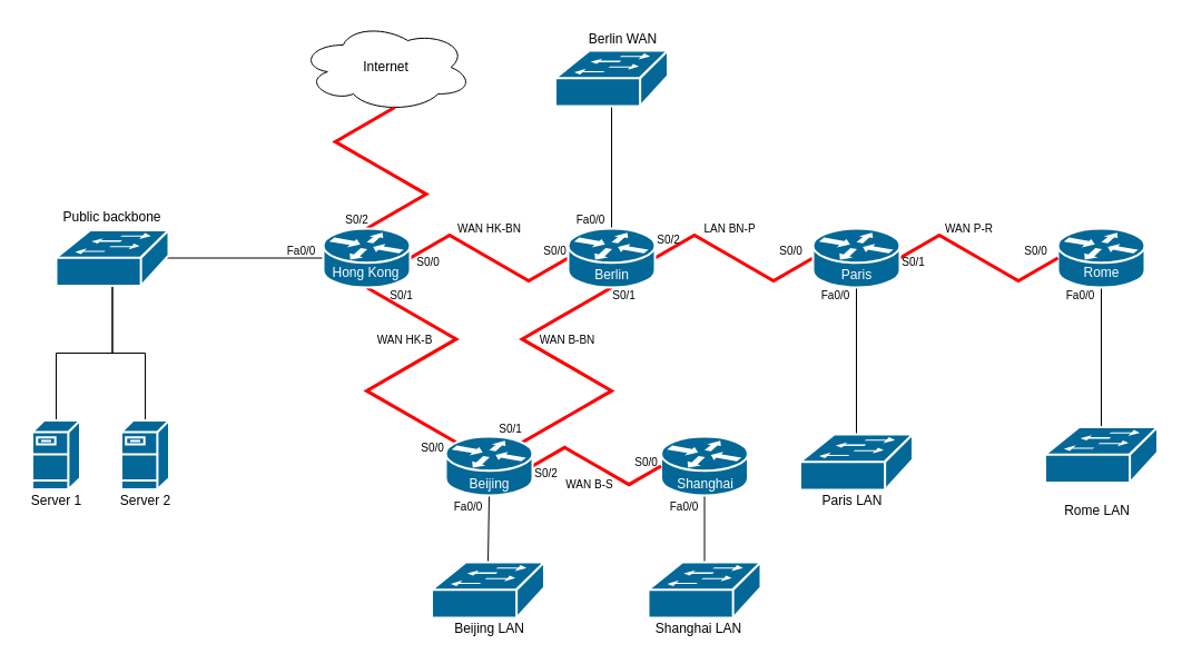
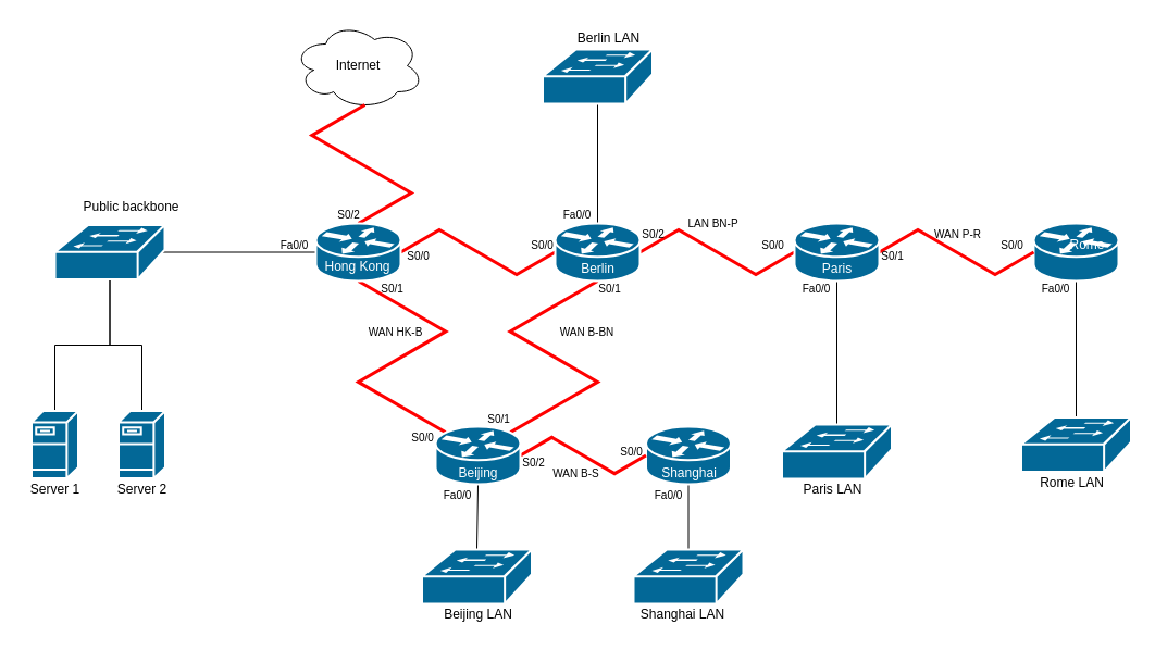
- <mxCell id="32" value="Berlin WAN" style="text;html=1;align=center;verticalAlign=middle;resizable=0;points=[];autosize=1;strokeColor=none;" parent="1" vertex="1"><mxGeometry x="523.5" y="25" width="70" height="20" as="geometry" /></mxCell>
+ <mxCell id="32" value="Berlin LAN" style="text;html=1;align=center;verticalAlign=middle;resizable=0;points=[];autosize=1;strokeColor=none;" parent="1" vertex="1"><mxGeometry x="523.5" y="25" width="70" height="20" as="geometry" /></mxCell>
- <mxCell id="8" value="Internet" style="ellipse;shape=cloud;whiteSpace=wrap;html=1;" parent="1" vertex="1"><mxGeometry x="269" y="20" width="155" height="80" as="geometry" /></mxCell>
+ <mxCell id="8" value="Internet" style="ellipse;shape=cloud;whiteSpace=wrap;html=1;" parent="1" vertex="1"><mxGeometry x="269" y="20" width="120" height="80" as="geometry" /></mxCell>
- <mxCell id="33" value="Public backbone" style="text;html=1;align=center;verticalAlign=middle;resizable=0;points=[];autosize=1;strokeColor=none;" parent="1" vertex="1"><mxGeometry x="50" y="185" width="100" height="20" as="geometry" /></mxCell>
+ <mxCell id="33" value="Public backbone" style="text;html=1;align=center;verticalAlign=middle;resizable=0;points=[];autosize=1;strokeColor=none;" parent="1" vertex="1"><mxGeometry x="70" y="180" width="100" height="20" as="geometry" /></mxCell>
- <mxCell id="38" value="WAN HK-BN" style="text;html=1;align=center;verticalAlign=middle;resizable=0;points=[];autosize=1;strokeColor=none;fontSize=10;" parent="1" vertex="1"><mxGeometry x="404" y="195" width="70" height="20" as="geometry" /></mxCell>
- <mxCell id="40" value="WAN P-R" style="text;html=1;align=center;verticalAlign=middle;resizable=0;points=[];autosize=1;strokeColor=none;fontSize=10;" parent="1" vertex="1"><mxGeometry x="840" y="195" width="60" height="20" as="geometry" /></mxCell>
+ <mxCell id="40" value="WAN P-R" style="text;html=1;align=center;verticalAlign=middle;resizable=0;points=[];autosize=1;strokeColor=none;fontSize=10;" parent="1" vertex="1"><mxGeometry x="850" y="205" width="60" height="20" as="geometry" /></mxCell>
- <mxCell id="65" value="Rome" style="text;html=1;align=center;verticalAlign=middle;resizable=0;points=[];autosize=1;strokeColor=none;fontSize=12;fontColor=#FFFFFF;" parent="1" vertex="1"><mxGeometry x="964" y="235" width="50" height="20" as="geometry" /></mxCell>
+ <mxCell id="65" value="Rome" style="text;html=1;align=center;verticalAlign=middle;resizable=0;points=[];autosize=1;strokeColor=none;fontSize=12;fontColor=#FFFFFF;" parent="1" vertex="1"><mxGeometry x="974" y="215" width="50" height="20" as="geometry" /></mxCell>
- <mxCell id="42" value="WAN B-BN" style="text;html=1;align=center;verticalAlign=middle;resizable=0;points=[];autosize=1;strokeColor=none;fontSize=10;" parent="1" vertex="1"><mxGeometry x="474" y="295" width="70" height="20" as="geometry" /></mxCell>
+ <mxCell id="42" value="WAN B-BN" style="text;html=1;align=center;verticalAlign=middle;resizable=0;points=[];autosize=1;strokeColor=none;fontSize=10;" parent="1" vertex="1"><mxGeometry x="504" y="295" width="70" height="20" as="geometry" /></mxCell>
- <mxCell id="35" value="Rome LAN" style="text;html=1;align=center;verticalAlign=middle;resizable=0;points=[];autosize=1;strokeColor=none;" parent="1" vertex="1"><mxGeometry x="950" y="448.5" width="70" height="20" as="geometry" /></mxCell>
+ <mxCell id="35" value="Rome LAN" style="text;html=1;align=center;verticalAlign=middle;resizable=0;points=[];autosize=1;strokeColor=none;" parent="1" vertex="1"><mxGeometry x="950" y="433.5" width="70" height="20" as="geometry" /></mxCell>
